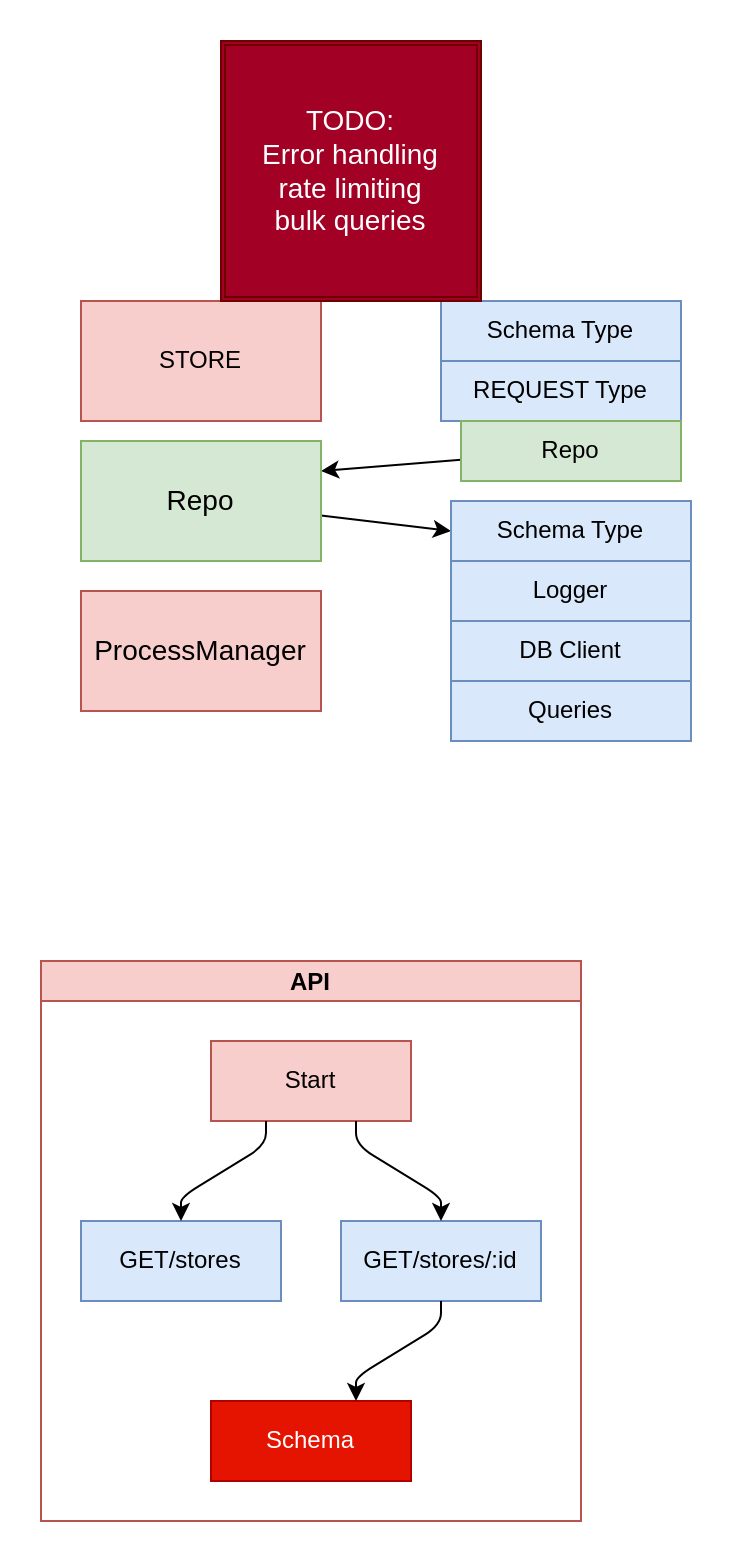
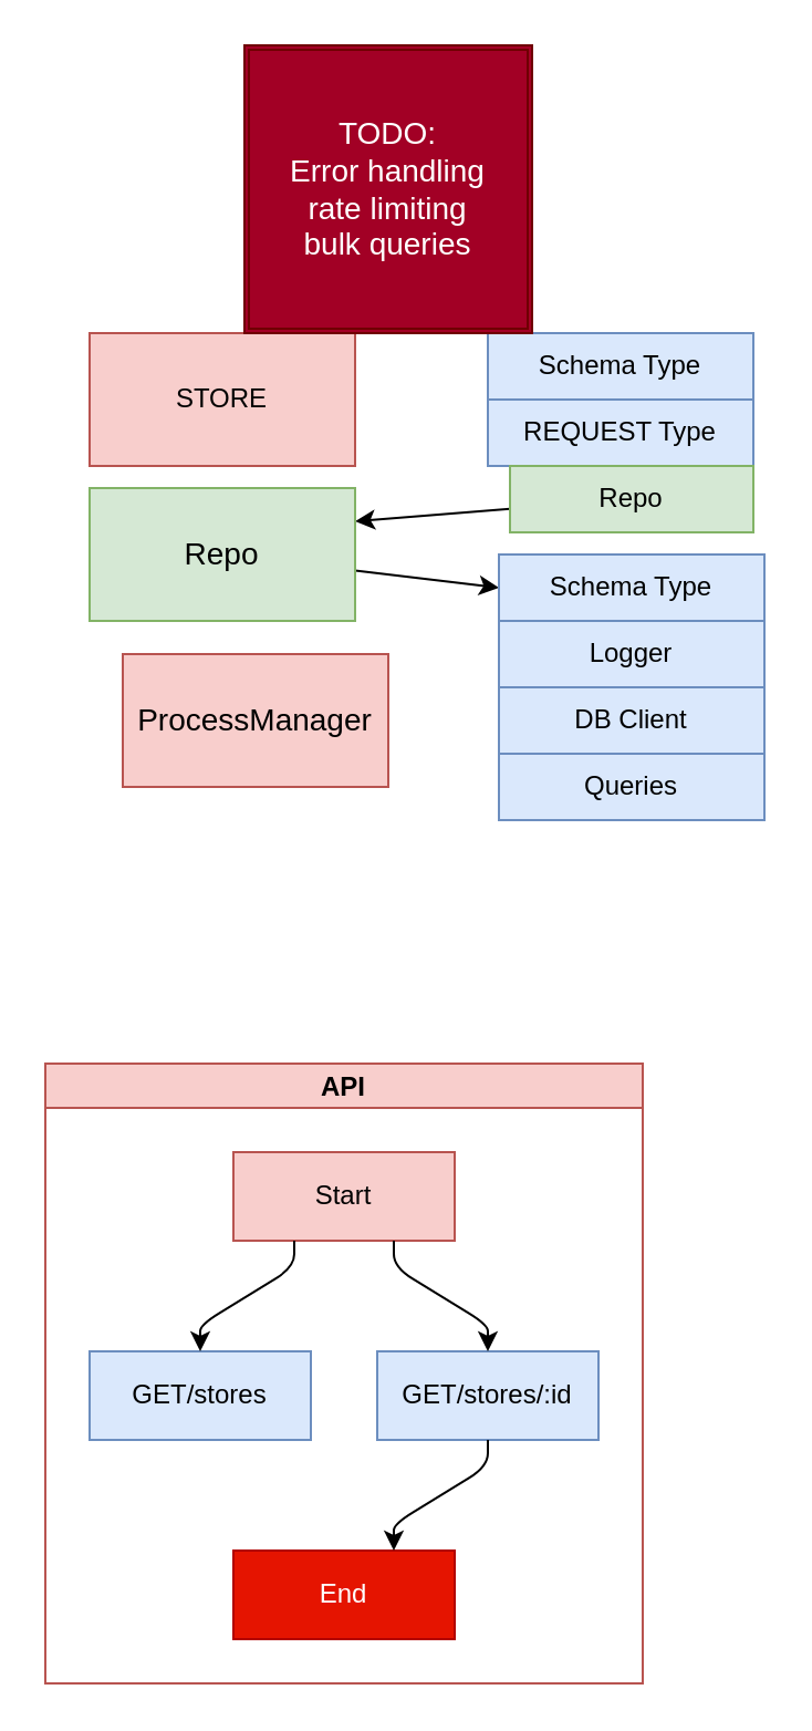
- <mxCell id="22" value="ProcessManager" style="rounded=0;whiteSpace=wrap;html=1;strokeColor=#b85450;fontSize=14;fillColor=#f8cecc;" vertex="1" parent="1"><mxGeometry x="40" y="295" width="120" height="60" as="geometry" /></mxCell>
+ <mxCell id="22" value="ProcessManager" style="rounded=0;whiteSpace=wrap;html=1;strokeColor=#b85450;fontSize=14;fillColor=#f8cecc;" vertex="1" parent="1"><mxGeometry x="55" y="295" width="120" height="60" as="geometry" /></mxCell>
- <mxCell id="8" value="Schema" style="whiteSpace=wrap;html=1;strokeColor=#B20000;fillColor=#e51400;fontColor=#ffffff;" vertex="1" parent="2"><mxGeometry x="85" y="220" width="100" height="40" as="geometry" /></mxCell>
+ <mxCell id="8" value="End" style="whiteSpace=wrap;html=1;strokeColor=#B20000;fillColor=#e51400;fontColor=#ffffff;" vertex="1" parent="2"><mxGeometry x="85" y="220" width="100" height="40" as="geometry" /></mxCell>
